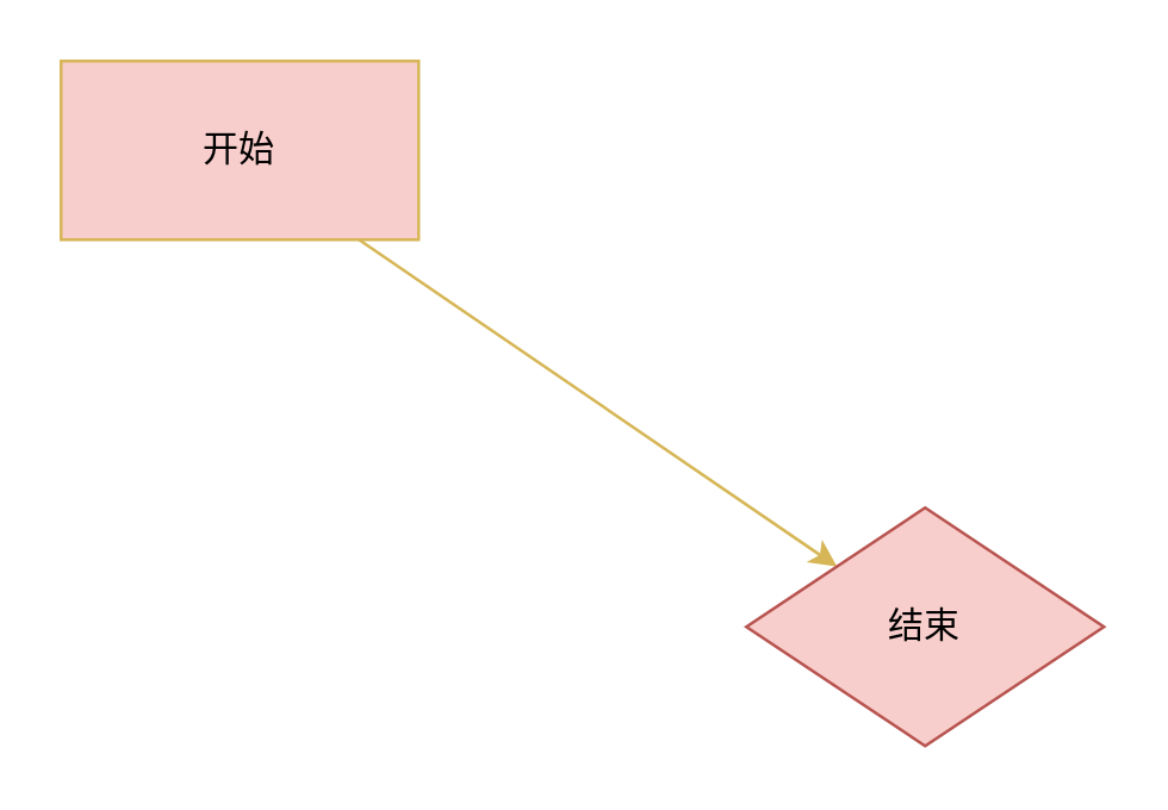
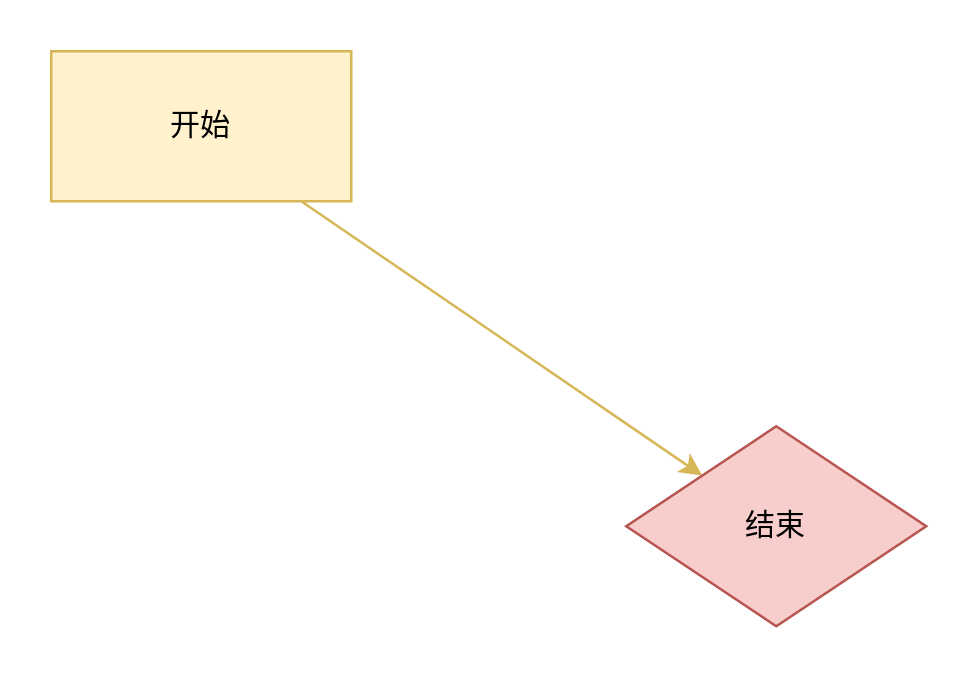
- <mxCell id="2" value="开始" style="rounded=0;whiteSpace=wrap;html=1;fillColor=#f8cecc;strokeColor=#d6b656;" vertex="1" parent="1"><mxGeometry x="20" y="20" width="120" height="60" as="geometry" /></mxCell>
+ <mxCell id="2" value="开始" style="rounded=0;whiteSpace=wrap;html=1;fillColor=#fff2cc;strokeColor=#d6b656;" vertex="1" parent="1"><mxGeometry x="20" y="20" width="120" height="60" as="geometry" /></mxCell>
